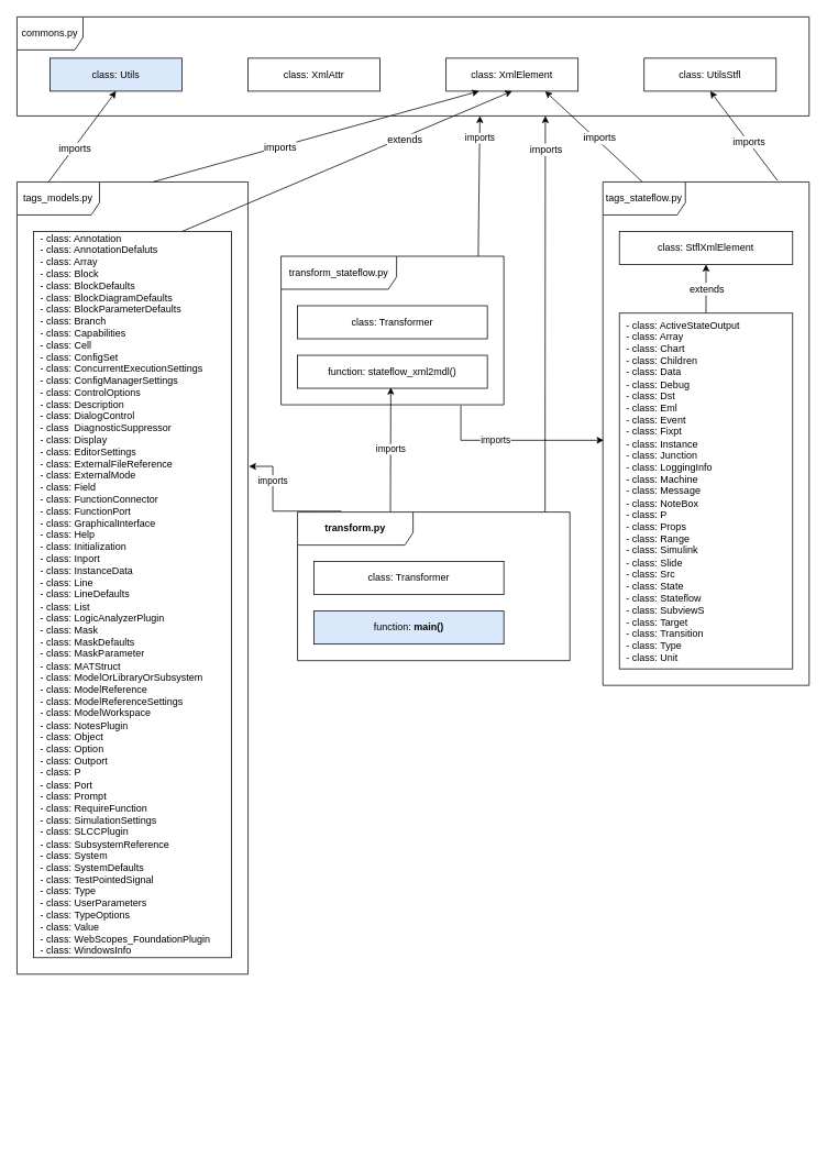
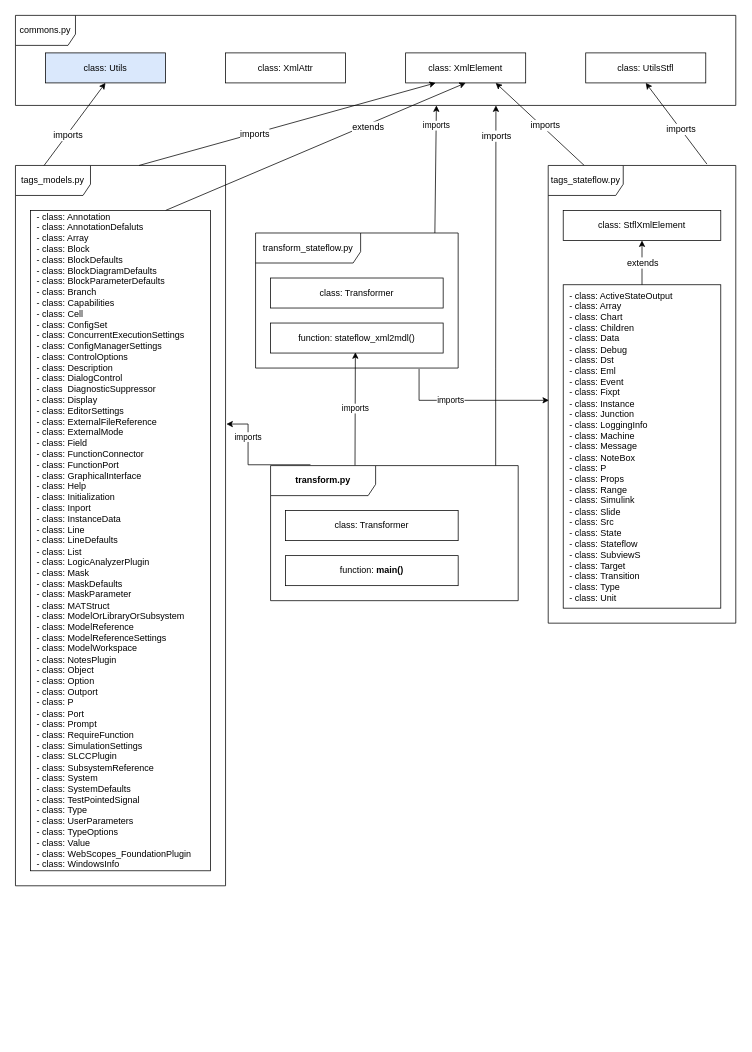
- <mxCell id="35" value="function: &lt;b&gt;main()&lt;/b&gt;" style="rounded=0;whiteSpace=wrap;html=1;fillColor=#dae8fc;" parent="1" vertex="1"><mxGeometry x="380" y="740" width="230" height="40" as="geometry" /></mxCell>
+ <mxCell id="35" value="function: &lt;b&gt;main()&lt;/b&gt;" style="rounded=0;whiteSpace=wrap;html=1;" parent="1" vertex="1"><mxGeometry x="380" y="740" width="230" height="40" as="geometry" /></mxCell>
